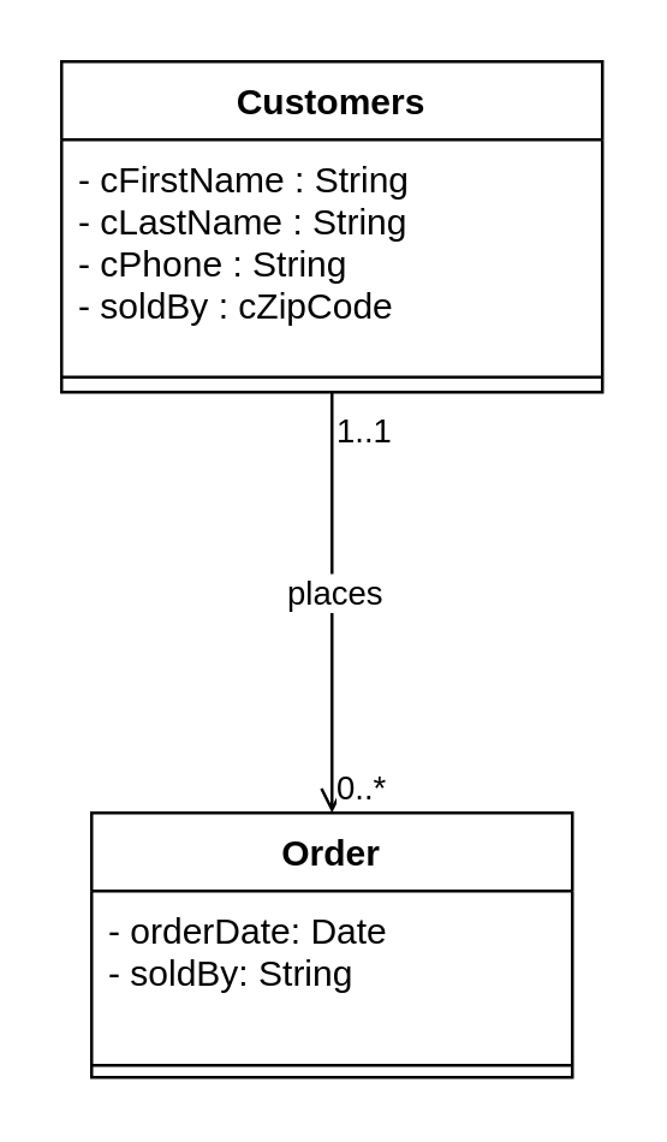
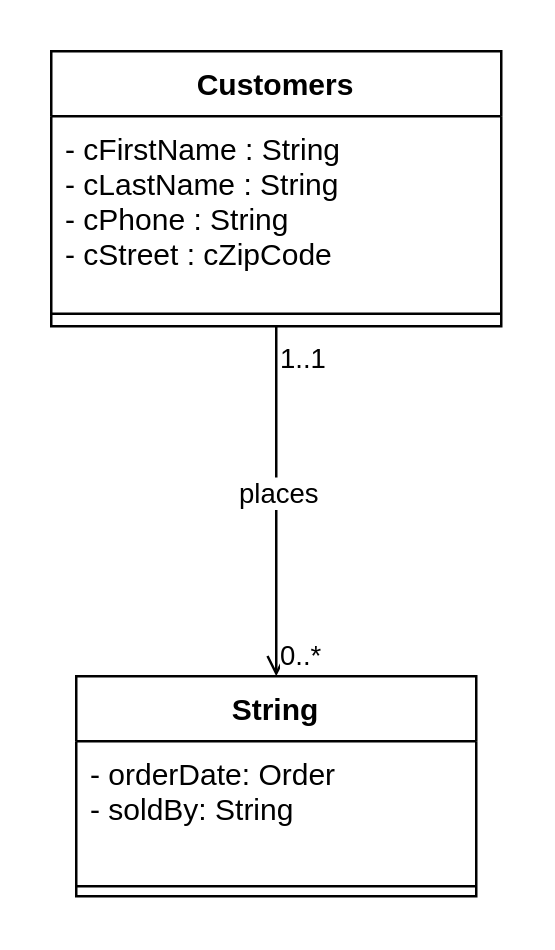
- <mxCell id="3" value="- cFirstName : String&#10;- cLastName : String&#10;- cPhone : String&#10;- soldBy : cZipCode&#10;" style="text;strokeColor=none;fillColor=none;align=left;verticalAlign=top;spacingLeft=4;spacingRight=4;overflow=hidden;rotatable=0;points=[[0,0.5],[1,0.5]];portConstraint=eastwest;direction=north;" vertex="1" parent="2"><mxGeometry y="26" width="180" height="74" as="geometry" /></mxCell>
+ <mxCell id="3" value="- cFirstName : String&#10;- cLastName : String&#10;- cPhone : String&#10;- cStreet : cZipCode&#10;" style="text;strokeColor=none;fillColor=none;align=left;verticalAlign=top;spacingLeft=4;spacingRight=4;overflow=hidden;rotatable=0;points=[[0,0.5],[1,0.5]];portConstraint=eastwest;direction=north;" vertex="1" parent="2"><mxGeometry y="26" width="180" height="74" as="geometry" /></mxCell>
- <mxCell id="5" value="Order" style="swimlane;fontStyle=1;align=center;verticalAlign=top;childLayout=stackLayout;horizontal=1;startSize=26;horizontalStack=0;resizeParent=1;resizeParentMax=0;resizeLast=0;collapsible=1;marginBottom=0;fontFamily=Helvetica;strokeColor=default;fillColor=default;" vertex="1" parent="1"><mxGeometry x="30" y="270" width="160" height="88" as="geometry" /></mxCell>
+ <mxCell id="5" value="String" style="swimlane;fontStyle=1;align=center;verticalAlign=top;childLayout=stackLayout;horizontal=1;startSize=26;horizontalStack=0;resizeParent=1;resizeParentMax=0;resizeLast=0;collapsible=1;marginBottom=0;fontFamily=Helvetica;strokeColor=default;fillColor=default;" vertex="1" parent="1"><mxGeometry x="30" y="270" width="160" height="88" as="geometry" /></mxCell>
- <mxCell id="6" value="- orderDate: Date&#10;- soldBy: String" style="text;strokeColor=none;fillColor=none;align=left;verticalAlign=top;spacingLeft=4;spacingRight=4;overflow=hidden;rotatable=0;points=[[0,0.5],[1,0.5]];portConstraint=eastwest;fontFamily=Helvetica;" vertex="1" parent="5"><mxGeometry y="26" width="160" height="54" as="geometry" /></mxCell>
+ <mxCell id="6" value="- orderDate: Order&#10;- soldBy: String" style="text;strokeColor=none;fillColor=none;align=left;verticalAlign=top;spacingLeft=4;spacingRight=4;overflow=hidden;rotatable=0;points=[[0,0.5],[1,0.5]];portConstraint=eastwest;fontFamily=Helvetica;" vertex="1" parent="5"><mxGeometry y="26" width="160" height="54" as="geometry" /></mxCell>
